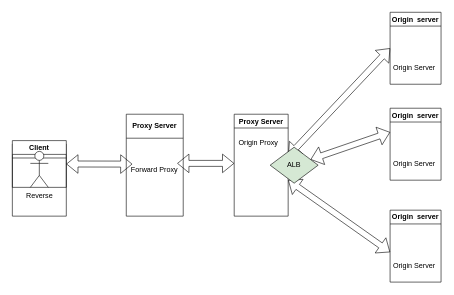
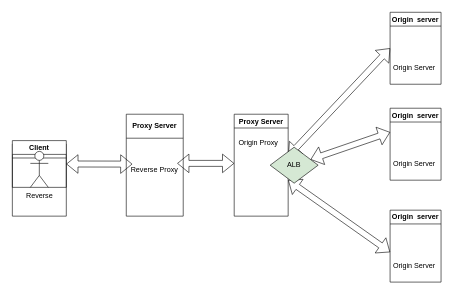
- <mxCell id="6" value="&amp;nbsp; &amp;nbsp; Forward Proxy" style="text;html=1;align=center;verticalAlign=middle;resizable=0;points=[];autosize=1;strokeColor=none;fillColor=none;" parent="5" vertex="1"><mxGeometry x="-15" y="78" width="110" height="30" as="geometry" /></mxCell>
+ <mxCell id="6" value="&amp;nbsp; &amp;nbsp; Reverse Proxy" style="text;html=1;align=center;verticalAlign=middle;resizable=0;points=[];autosize=1;strokeColor=none;fillColor=none;" parent="5" vertex="1"><mxGeometry x="-15" y="78" width="110" height="30" as="geometry" /></mxCell>
